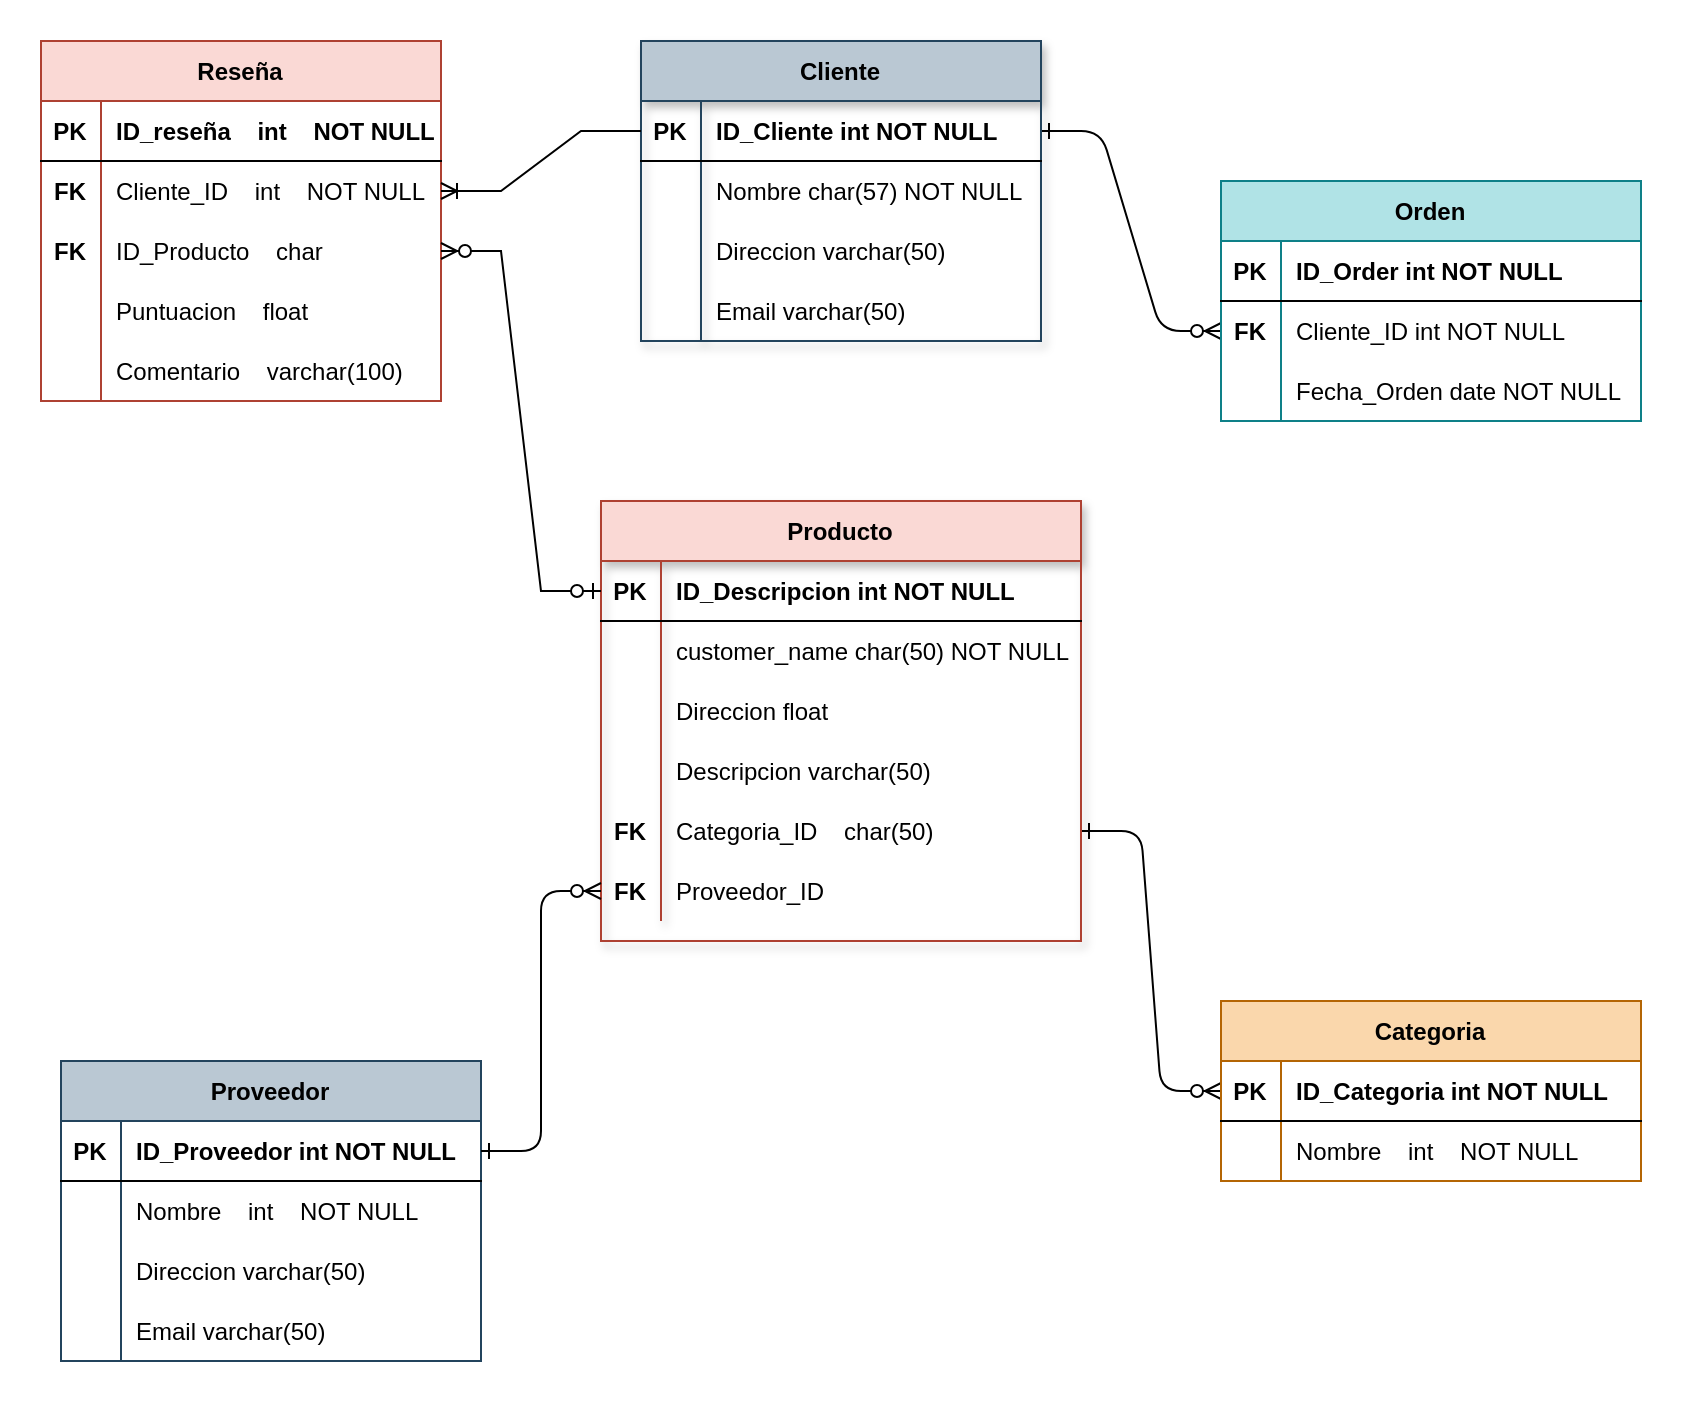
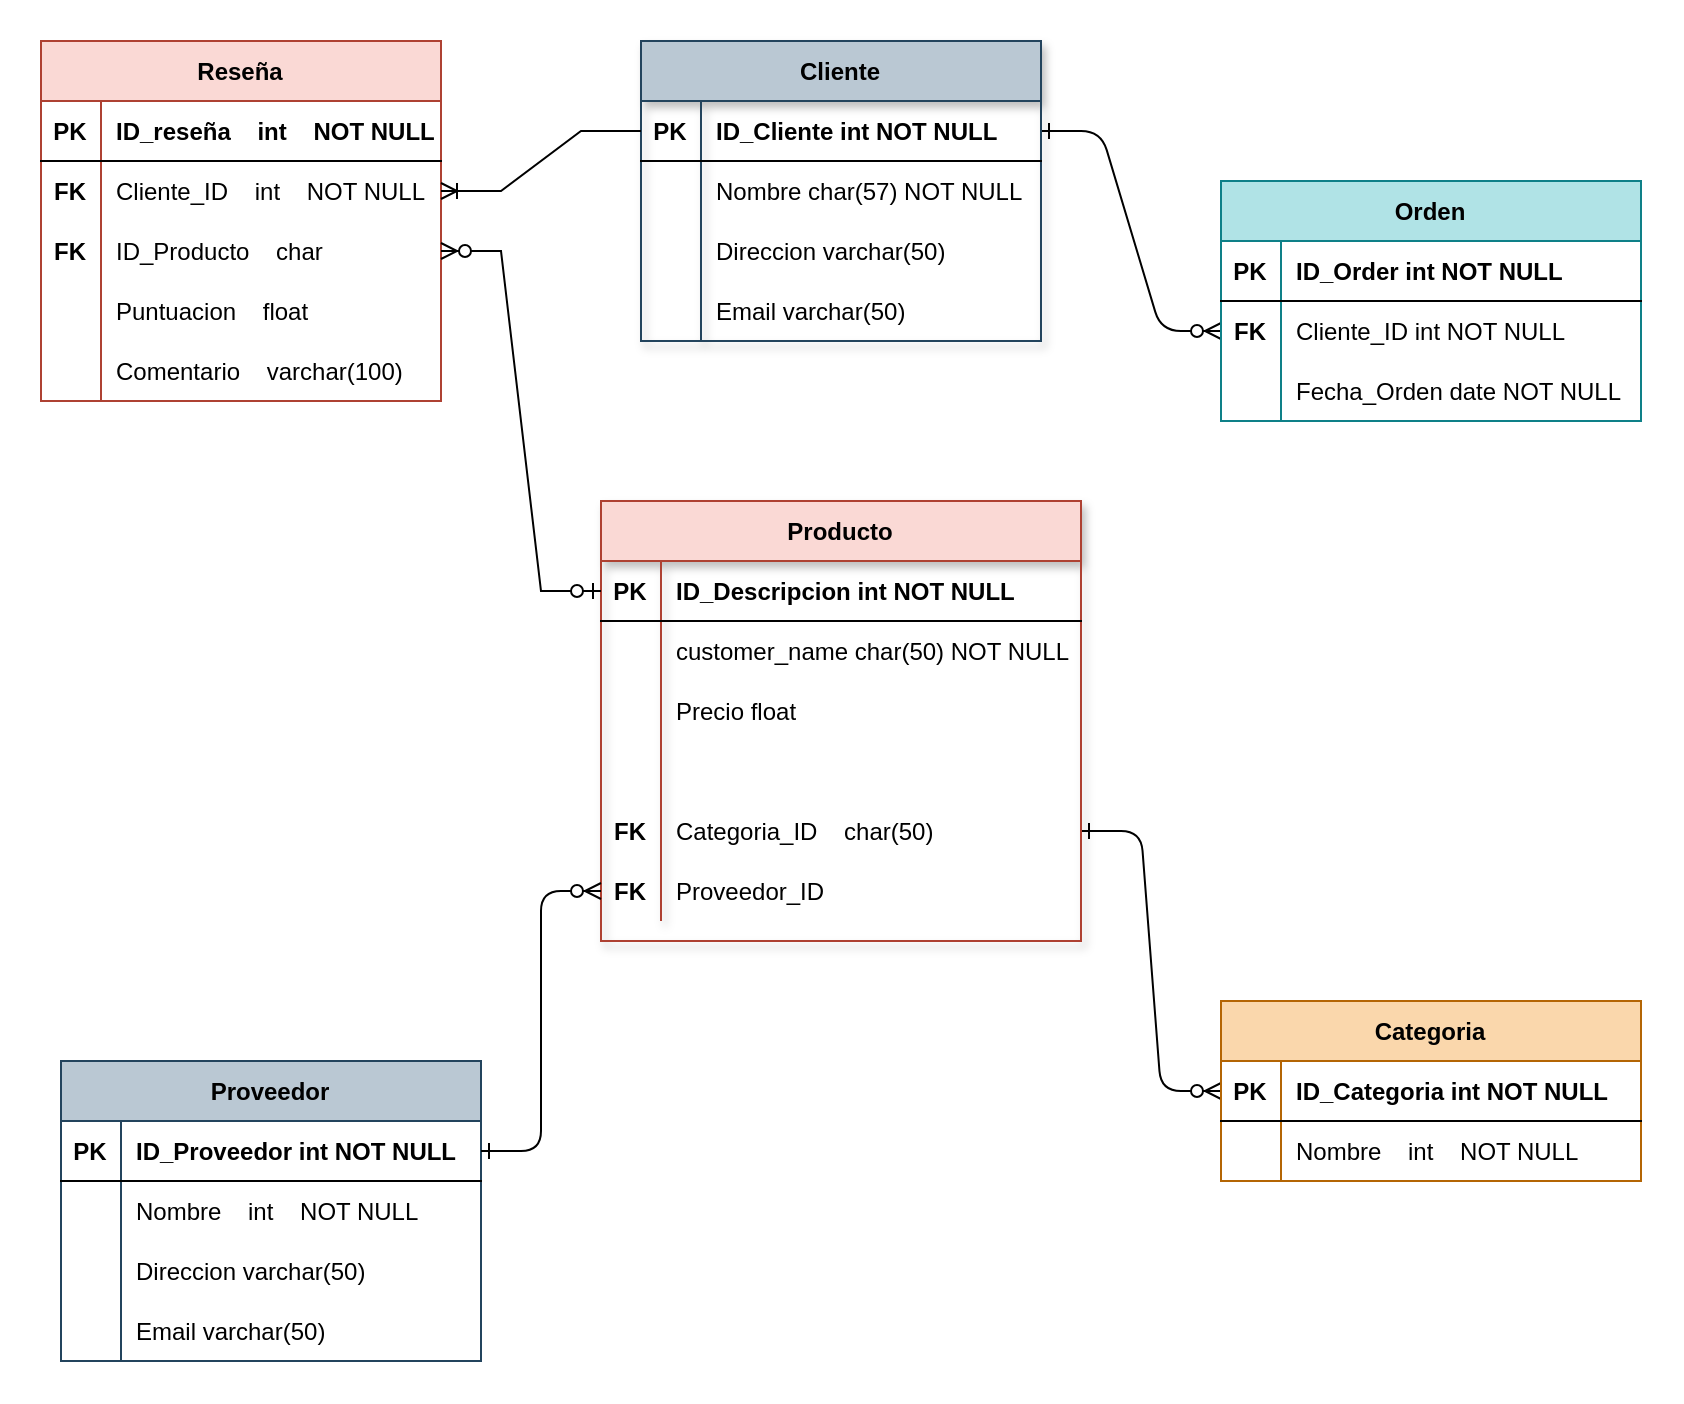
- <mxCell id="43" value="Direccion float" style="shape=partialRectangle;overflow=hidden;connectable=0;fillColor=none;top=0;left=0;bottom=0;right=0;align=left;spacingLeft=6;" vertex="1" parent="41"><mxGeometry x="30" width="210" height="30" as="geometry"><mxRectangle width="210" height="30" as="alternateBounds" /></mxGeometry></mxCell>
+ <mxCell id="43" value="Precio float" style="shape=partialRectangle;overflow=hidden;connectable=0;fillColor=none;top=0;left=0;bottom=0;right=0;align=left;spacingLeft=6;" vertex="1" parent="41"><mxGeometry x="30" width="210" height="30" as="geometry"><mxRectangle width="210" height="30" as="alternateBounds" /></mxGeometry></mxCell>
- <mxCell id="46" value="Descripcion varchar(50)" style="shape=partialRectangle;overflow=hidden;connectable=0;fillColor=none;top=0;left=0;bottom=0;right=0;align=left;spacingLeft=6;" vertex="1" parent="44"><mxGeometry x="30" width="210" height="30" as="geometry"><mxRectangle width="210" height="30" as="alternateBounds" /></mxGeometry></mxCell>
